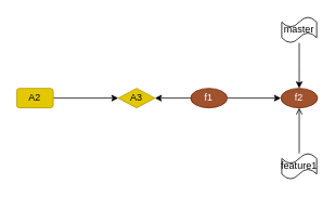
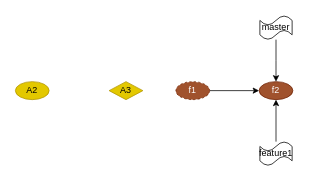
- <mxCell id="3" value="A2" style="whiteSpace=wrap;html=1;fillColor=#e3c800;fontColor=#000000;strokeColor=#B09500;rounded=1;" vertex="1" parent="1"><mxGeometry x="20" y="108" width="45" height="24" as="geometry" /></mxCell>
+ <mxCell id="3" value="A2" style="ellipse;whiteSpace=wrap;html=1;fillColor=#e3c800;fontColor=#000000;strokeColor=#B09500;" vertex="1" parent="1"><mxGeometry x="20" y="108" width="45" height="24" as="geometry" /></mxCell>
- <mxCell id="2" value="" style="edgeStyle=orthogonalEdgeStyle;rounded=0;orthogonalLoop=1;jettySize=auto;html=1;" edge="1" parent="1" source="3" target="4"><mxGeometry relative="1" as="geometry" /></mxCell>
- <mxCell id="10" style="edgeStyle=orthogonalEdgeStyle;rounded=0;orthogonalLoop=1;jettySize=auto;html=1;entryX=1;entryY=0.5;entryDx=0;entryDy=0;" edge="1" parent="1" source="11" target="4"><mxGeometry relative="1" as="geometry" /></mxCell>
- <mxCell id="11" value="f1" style="ellipse;whiteSpace=wrap;html=1;fillColor=#a0522d;fontColor=#ffffff;strokeColor=#6D1F00;" vertex="1" parent="1"><mxGeometry x="234" y="108" width="45" height="24" as="geometry" /></mxCell>
+ <mxCell id="11" value="f1" style="ellipse;whiteSpace=wrap;html=1;fillColor=#a0522d;fontColor=#ffffff;strokeColor=#6D1F00;dashed=1;" vertex="1" parent="1"><mxGeometry x="234" y="108" width="45" height="24" as="geometry" /></mxCell>
- <mxCell id="7" style="edgeStyle=orthogonalEdgeStyle;rounded=0;orthogonalLoop=1;jettySize=auto;html=1;endArrow=open;" edge="1" parent="1" source="8" target="12"><mxGeometry relative="1" as="geometry"><mxPoint x="369.5" y="190" as="targetPoint" /></mxGeometry></mxCell>
+ <mxCell id="7" style="edgeStyle=orthogonalEdgeStyle;rounded=0;orthogonalLoop=1;jettySize=auto;html=1;" edge="1" parent="1" source="8" target="12"><mxGeometry relative="1" as="geometry"><mxPoint x="369.5" y="190" as="targetPoint" /></mxGeometry></mxCell>
